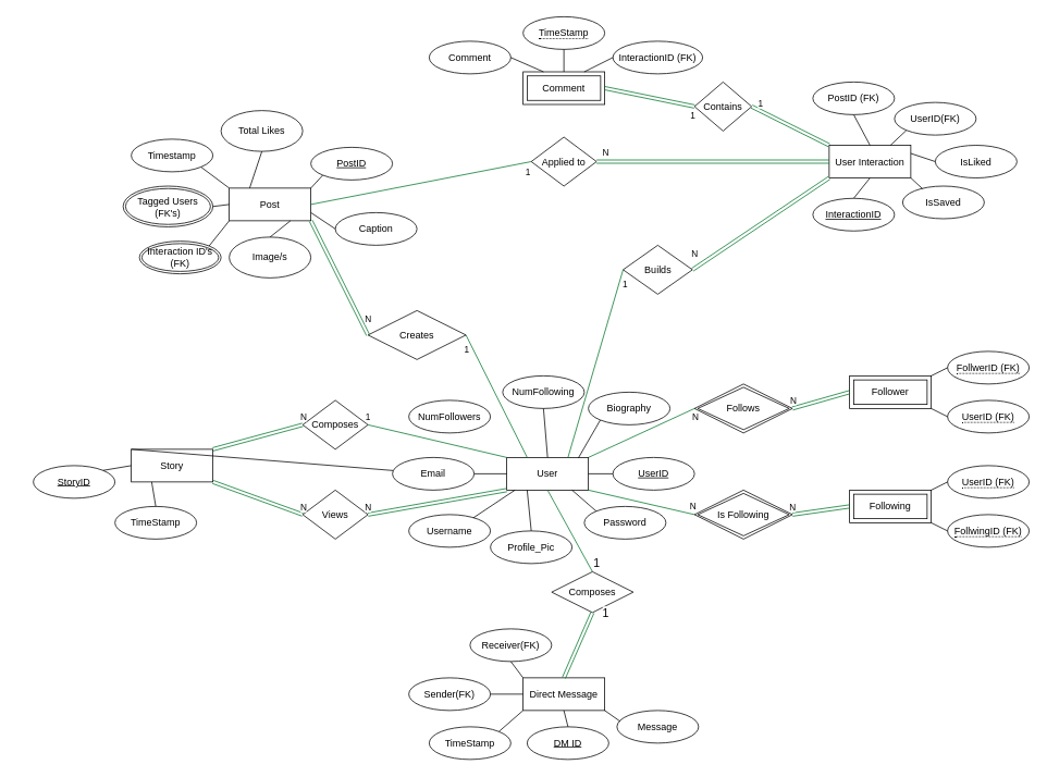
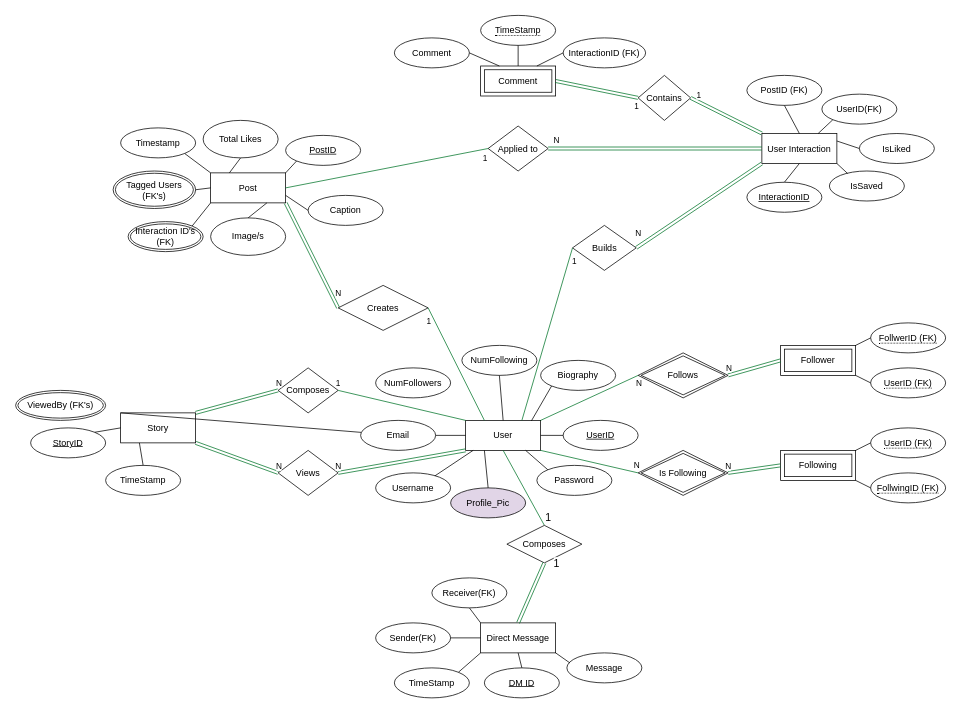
- <mxCell id="12" value="Total Likes" style="ellipse;whiteSpace=wrap;html=1;align=center;" vertex="1" parent="1"><mxGeometry x="270" y="135" width="100" height="50" as="geometry" /></mxCell>
+ <mxCell id="12" value="Total Likes" style="ellipse;whiteSpace=wrap;html=1;align=center;" vertex="1" parent="1"><mxGeometry x="270" y="160" width="100" height="50" as="geometry" /></mxCell>
+ <mxCell id="42" value="ViewedBy (FK's)" style="ellipse;shape=doubleEllipse;margin=3;whiteSpace=wrap;html=1;align=center;" vertex="1" parent="1"><mxGeometry x="20" y="520" width="120" height="40" as="geometry" /></mxCell>
- <mxCell id="31" value="Profile_Pic" style="ellipse;whiteSpace=wrap;html=1;align=center;" vertex="1" parent="1"><mxGeometry x="600" y="650" width="100" height="40" as="geometry" /></mxCell>
+ <mxCell id="31" value="Profile_Pic" style="ellipse;whiteSpace=wrap;html=1;align=center;fillColor=#e1d5e7;" vertex="1" parent="1"><mxGeometry x="600" y="650" width="100" height="40" as="geometry" /></mxCell>
